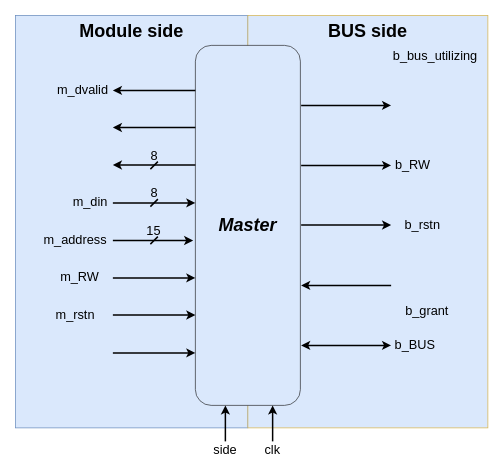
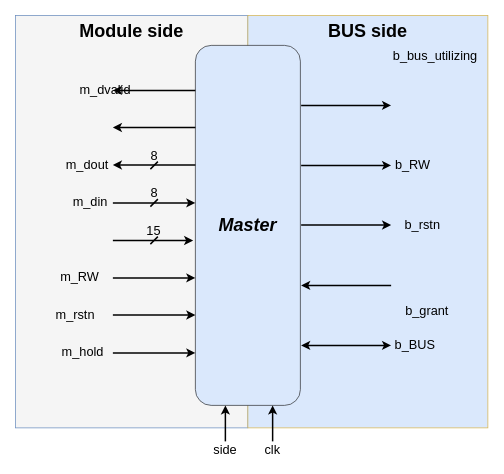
- <mxCell id="32" value="m_dvalid" style="text;html=1;strokeColor=none;fillColor=none;align=center;verticalAlign=middle;whiteSpace=wrap;rounded=0;fontSize=17;" vertex="1" parent="1"><mxGeometry x="90" y="110" width="40" height="20" as="geometry" /></mxCell>
+ <mxCell id="32" value="m_dvalid" style="text;html=1;strokeColor=none;fillColor=none;align=center;verticalAlign=middle;whiteSpace=wrap;rounded=0;fontSize=17;" vertex="1" parent="1"><mxGeometry x="120" y="110" width="40" height="20" as="geometry" /></mxCell>
+ <mxCell id="29" value="m_dout" style="text;html=1;strokeColor=none;fillColor=none;align=center;verticalAlign=middle;whiteSpace=wrap;rounded=0;fontSize=17;" vertex="1" parent="1"><mxGeometry x="96" y="210" width="40" height="20" as="geometry" /></mxCell>
- <mxCell id="2" value="Module side" style="rounded=0;whiteSpace=wrap;html=1;strokeColor=#6c8ebf;fontSize=24;fillColor=#dae8fc;verticalAlign=top;fontStyle=1" vertex="1" parent="1"><mxGeometry x="20" y="20" width="310" height="550" as="geometry" /></mxCell>
+ <mxCell id="2" value="Module side" style="rounded=0;whiteSpace=wrap;html=1;strokeColor=#6c8ebf;fontSize=24;fillColor=#f5f5f5;verticalAlign=top;fontStyle=1;" vertex="1" parent="1"><mxGeometry x="20" y="20" width="310" height="550" as="geometry" /></mxCell>
- <mxCell id="31" value="m_address" style="text;html=1;strokeColor=none;fillColor=none;align=center;verticalAlign=middle;whiteSpace=wrap;rounded=0;fontSize=17;" vertex="1" parent="1"><mxGeometry x="80" y="310" width="40" height="20" as="geometry" /></mxCell>
+ <mxCell id="24" value="m_hold" style="text;html=1;strokeColor=none;fillColor=none;align=center;verticalAlign=middle;whiteSpace=wrap;rounded=0;fontSize=17;" vertex="1" parent="1"><mxGeometry x="90" y="460" width="40" height="20" as="geometry" /></mxCell>
